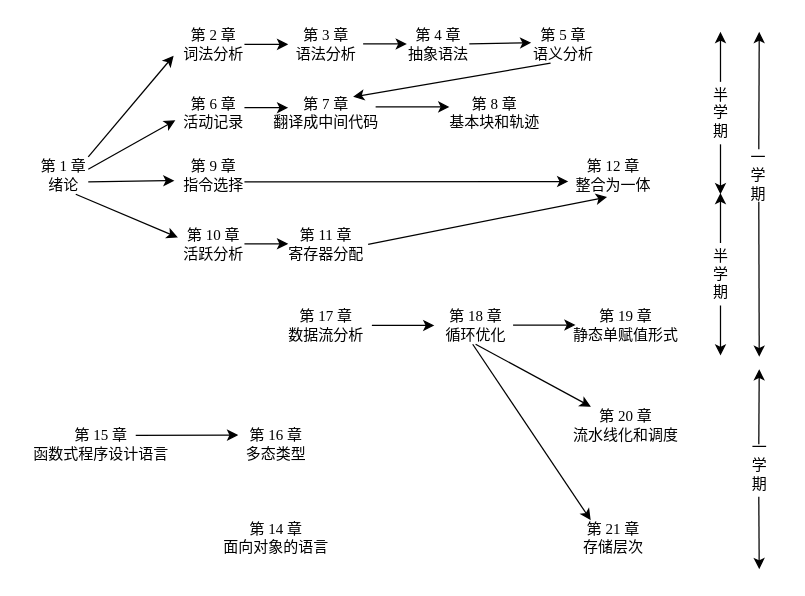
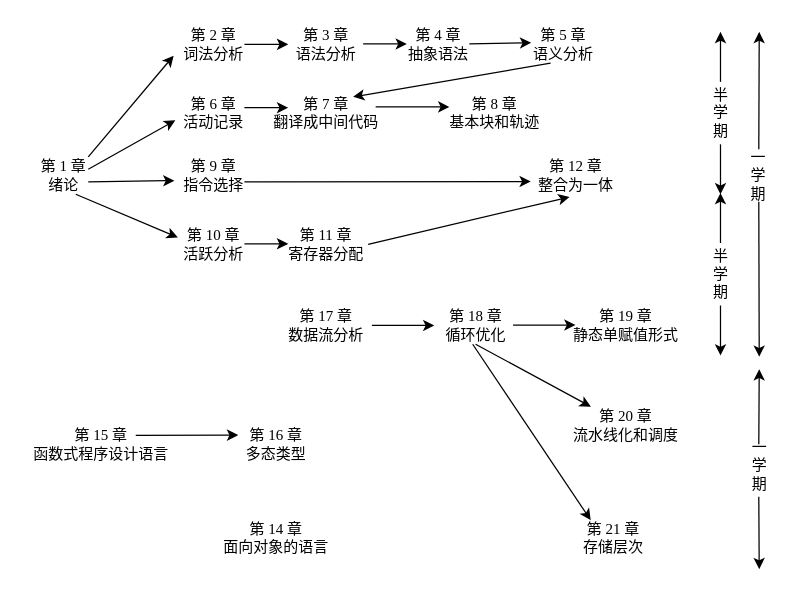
- <mxCell id="11" value="&lt;div&gt;第 12 章&lt;/div&gt;&lt;div&gt;整合为一体&lt;/div&gt;" style="text;html=1;align=center;verticalAlign=middle;resizable=0;points=[];autosize=1;fontFamily=方正书宋_GBK;" vertex="1" parent="1"><mxGeometry x="450" y="125" width="80" height="30" as="geometry" /></mxCell>
+ <mxCell id="11" value="&lt;div&gt;第 12 章&lt;/div&gt;&lt;div&gt;整合为一体&lt;/div&gt;" style="text;html=1;align=center;verticalAlign=middle;resizable=0;points=[];autosize=1;fontFamily=方正书宋_GBK;" vertex="1" parent="1"><mxGeometry x="420" y="125" width="80" height="30" as="geometry" /></mxCell>
